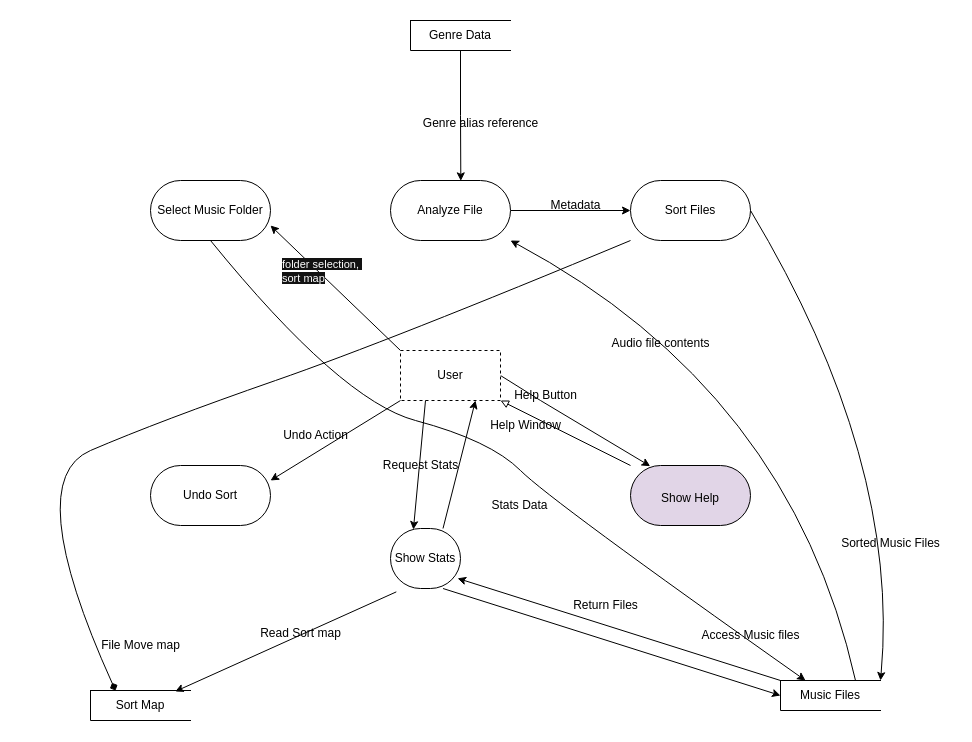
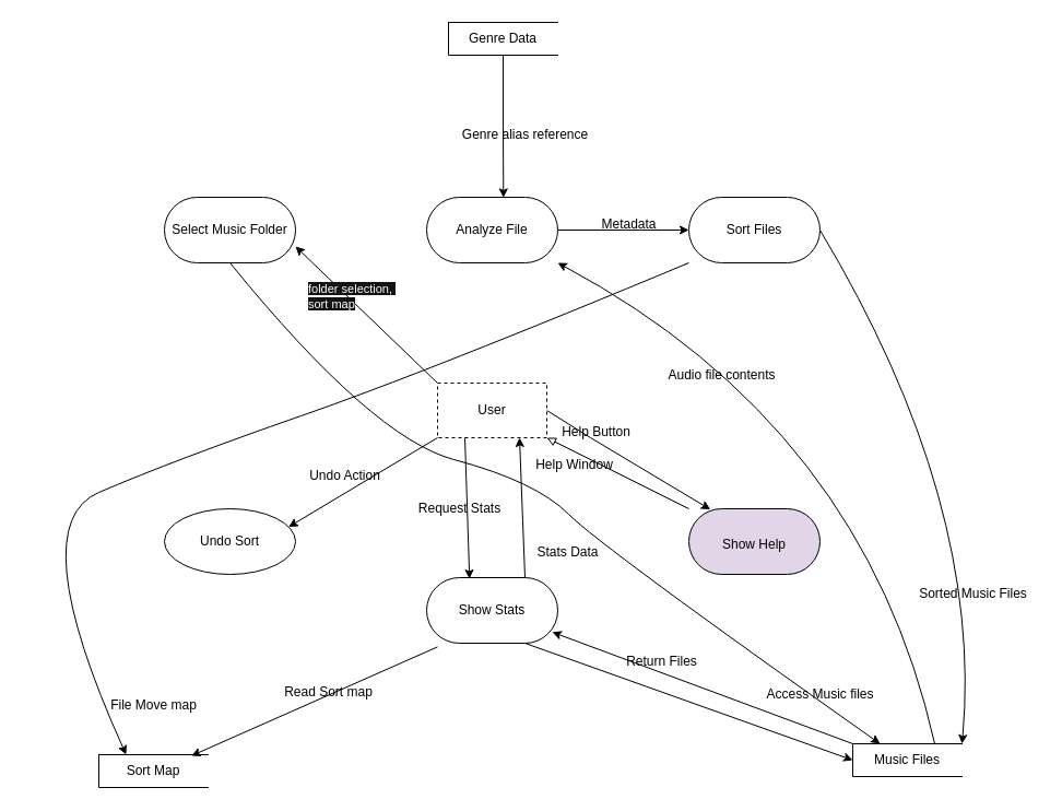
- <mxCell id="8" value="Undo Sort" style="rounded=1;whiteSpace=wrap;html=1;arcSize=50;" vertex="1" parent="1"><mxGeometry x="150" y="465" width="120" height="60" as="geometry" /></mxCell>
+ <mxCell id="8" value="Undo Sort" style="ellipse;whiteSpace=wrap;html=1;arcSize=50;" vertex="1" parent="1"><mxGeometry x="150" y="465" width="120" height="60" as="geometry" /></mxCell>
- <mxCell id="7" value="Show Stats" style="rounded=1;whiteSpace=wrap;html=1;arcSize=50;" vertex="1" parent="1"><mxGeometry x="390" y="528" width="70" height="60" as="geometry" /></mxCell>
+ <mxCell id="7" value="Show Stats" style="rounded=1;whiteSpace=wrap;html=1;arcSize=50;" vertex="1" parent="1"><mxGeometry x="390" y="528" width="120" height="60" as="geometry" /></mxCell>
- <mxCell id="19" value="" style="endArrow=diamond;html=1;rounded=0;exitX=0;exitY=1;exitDx=0;exitDy=0;entryX=0.25;entryY=0;entryDx=0;entryDy=0;curved=1;" edge="1" parent="1" source="5" target="9"><mxGeometry width="50" height="50" relative="1" as="geometry"><mxPoint x="494" y="630" as="sourcePoint" /><mxPoint x="149" y="190" as="targetPoint" /><Array as="points"><mxPoint x="390" y="340" /><mxPoint x="160" y="420" /><mxPoint x="20" y="480" /></Array></mxGeometry></mxCell>
+ <mxCell id="19" value="" style="endArrow=classic;html=1;rounded=0;exitX=0;exitY=1;exitDx=0;exitDy=0;entryX=0.25;entryY=0;entryDx=0;entryDy=0;curved=1;" edge="1" parent="1" source="5" target="9"><mxGeometry width="50" height="50" relative="1" as="geometry"><mxPoint x="494" y="630" as="sourcePoint" /><mxPoint x="149" y="190" as="targetPoint" /><Array as="points"><mxPoint x="390" y="340" /><mxPoint x="160" y="420" /><mxPoint x="20" y="480" /></Array></mxGeometry></mxCell>
